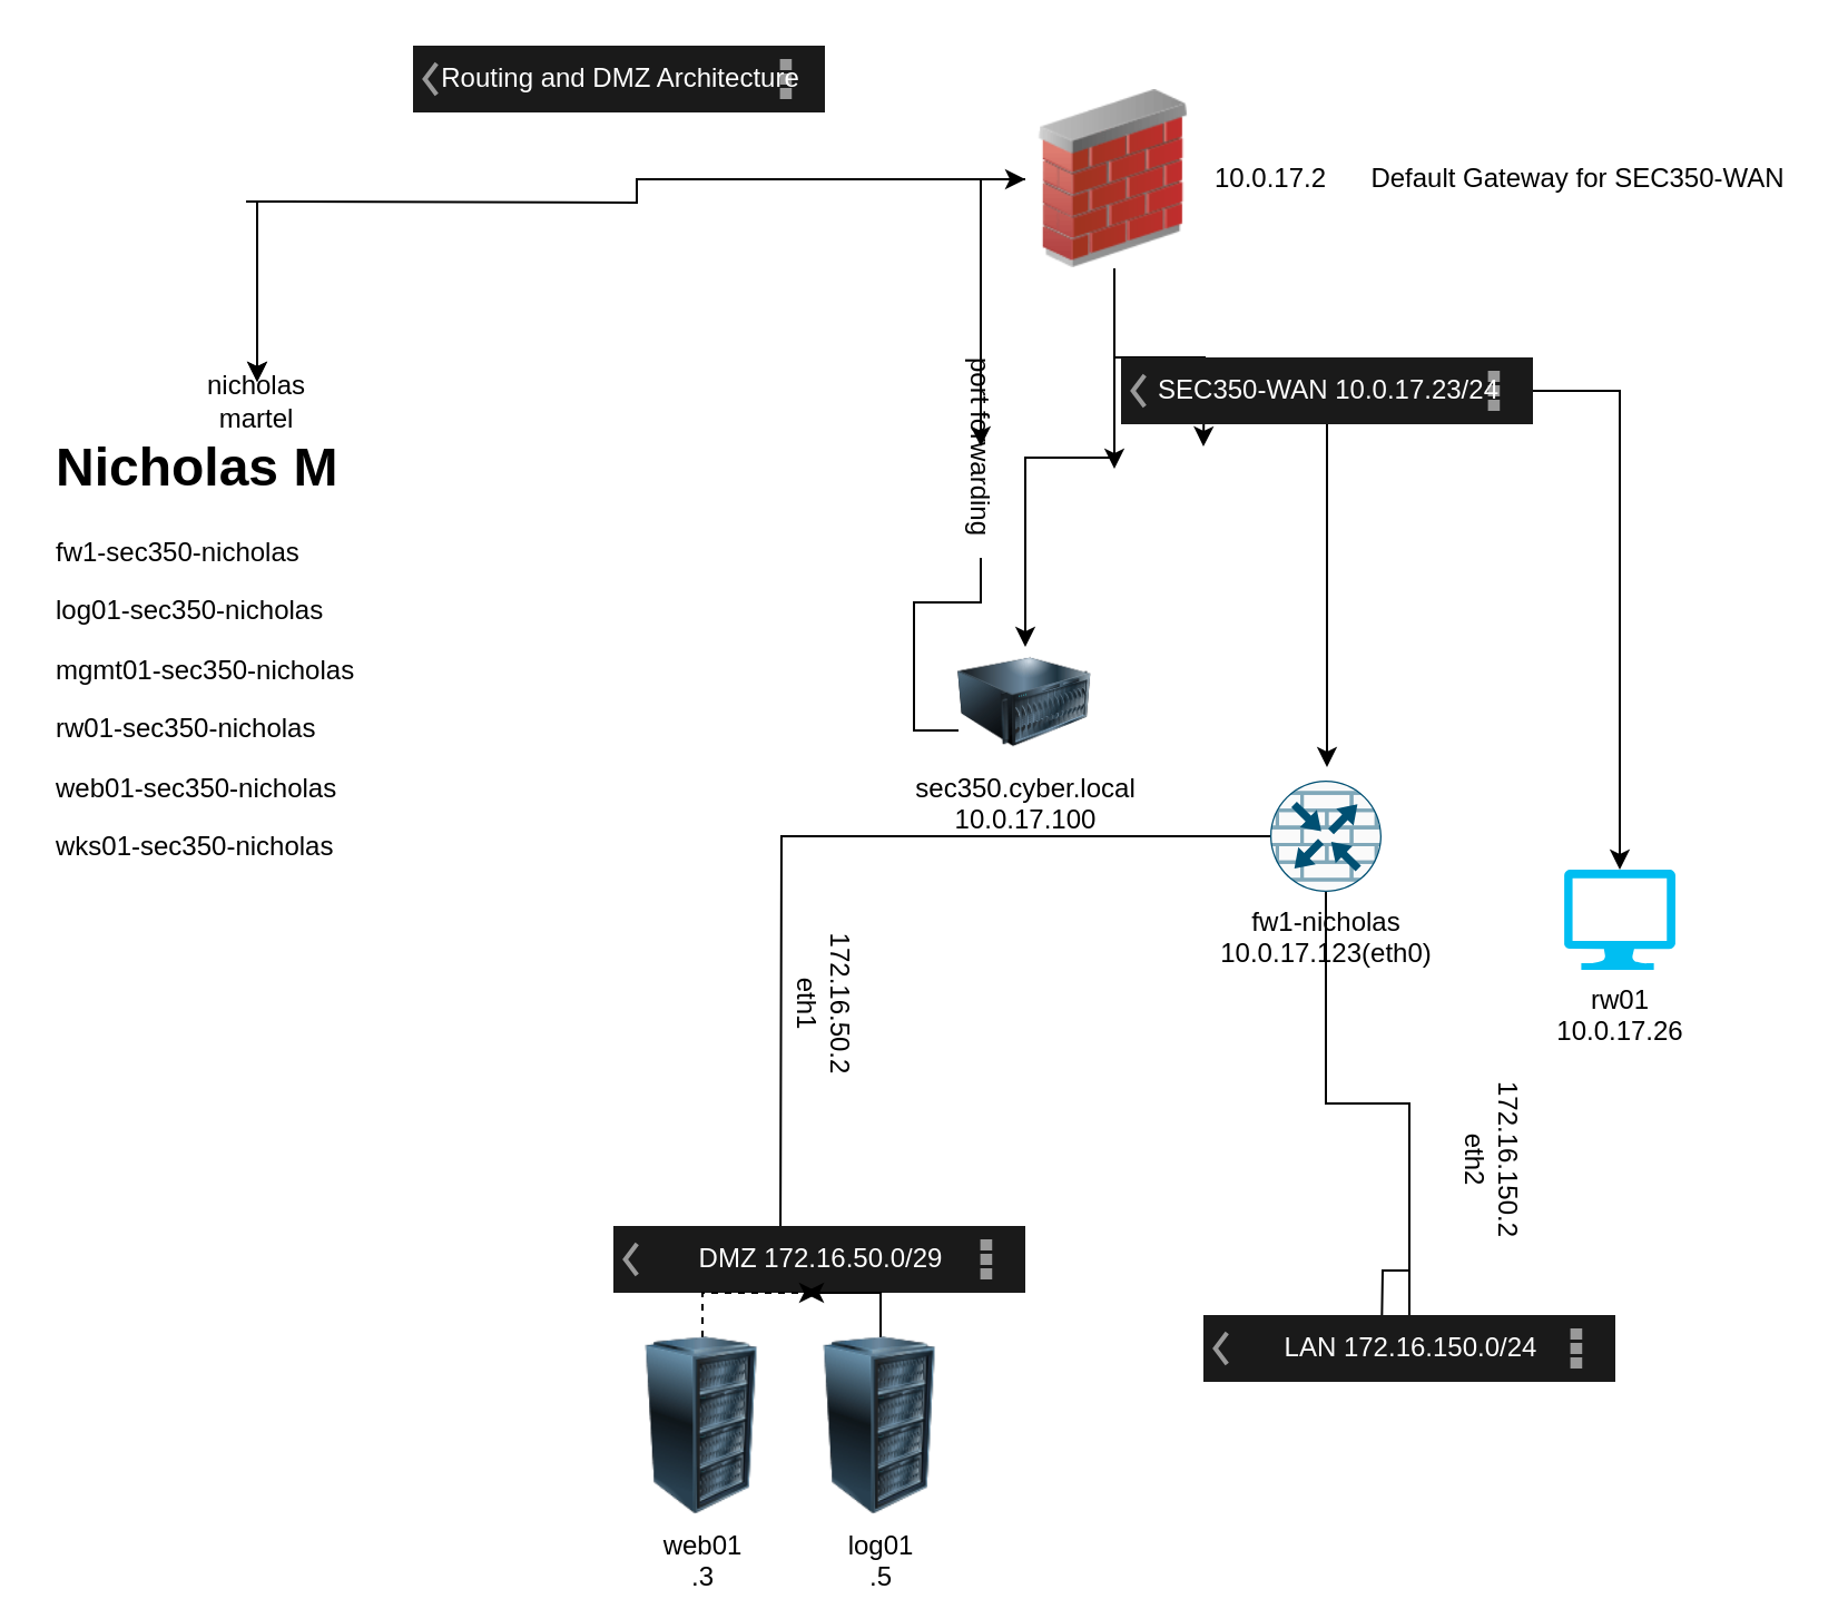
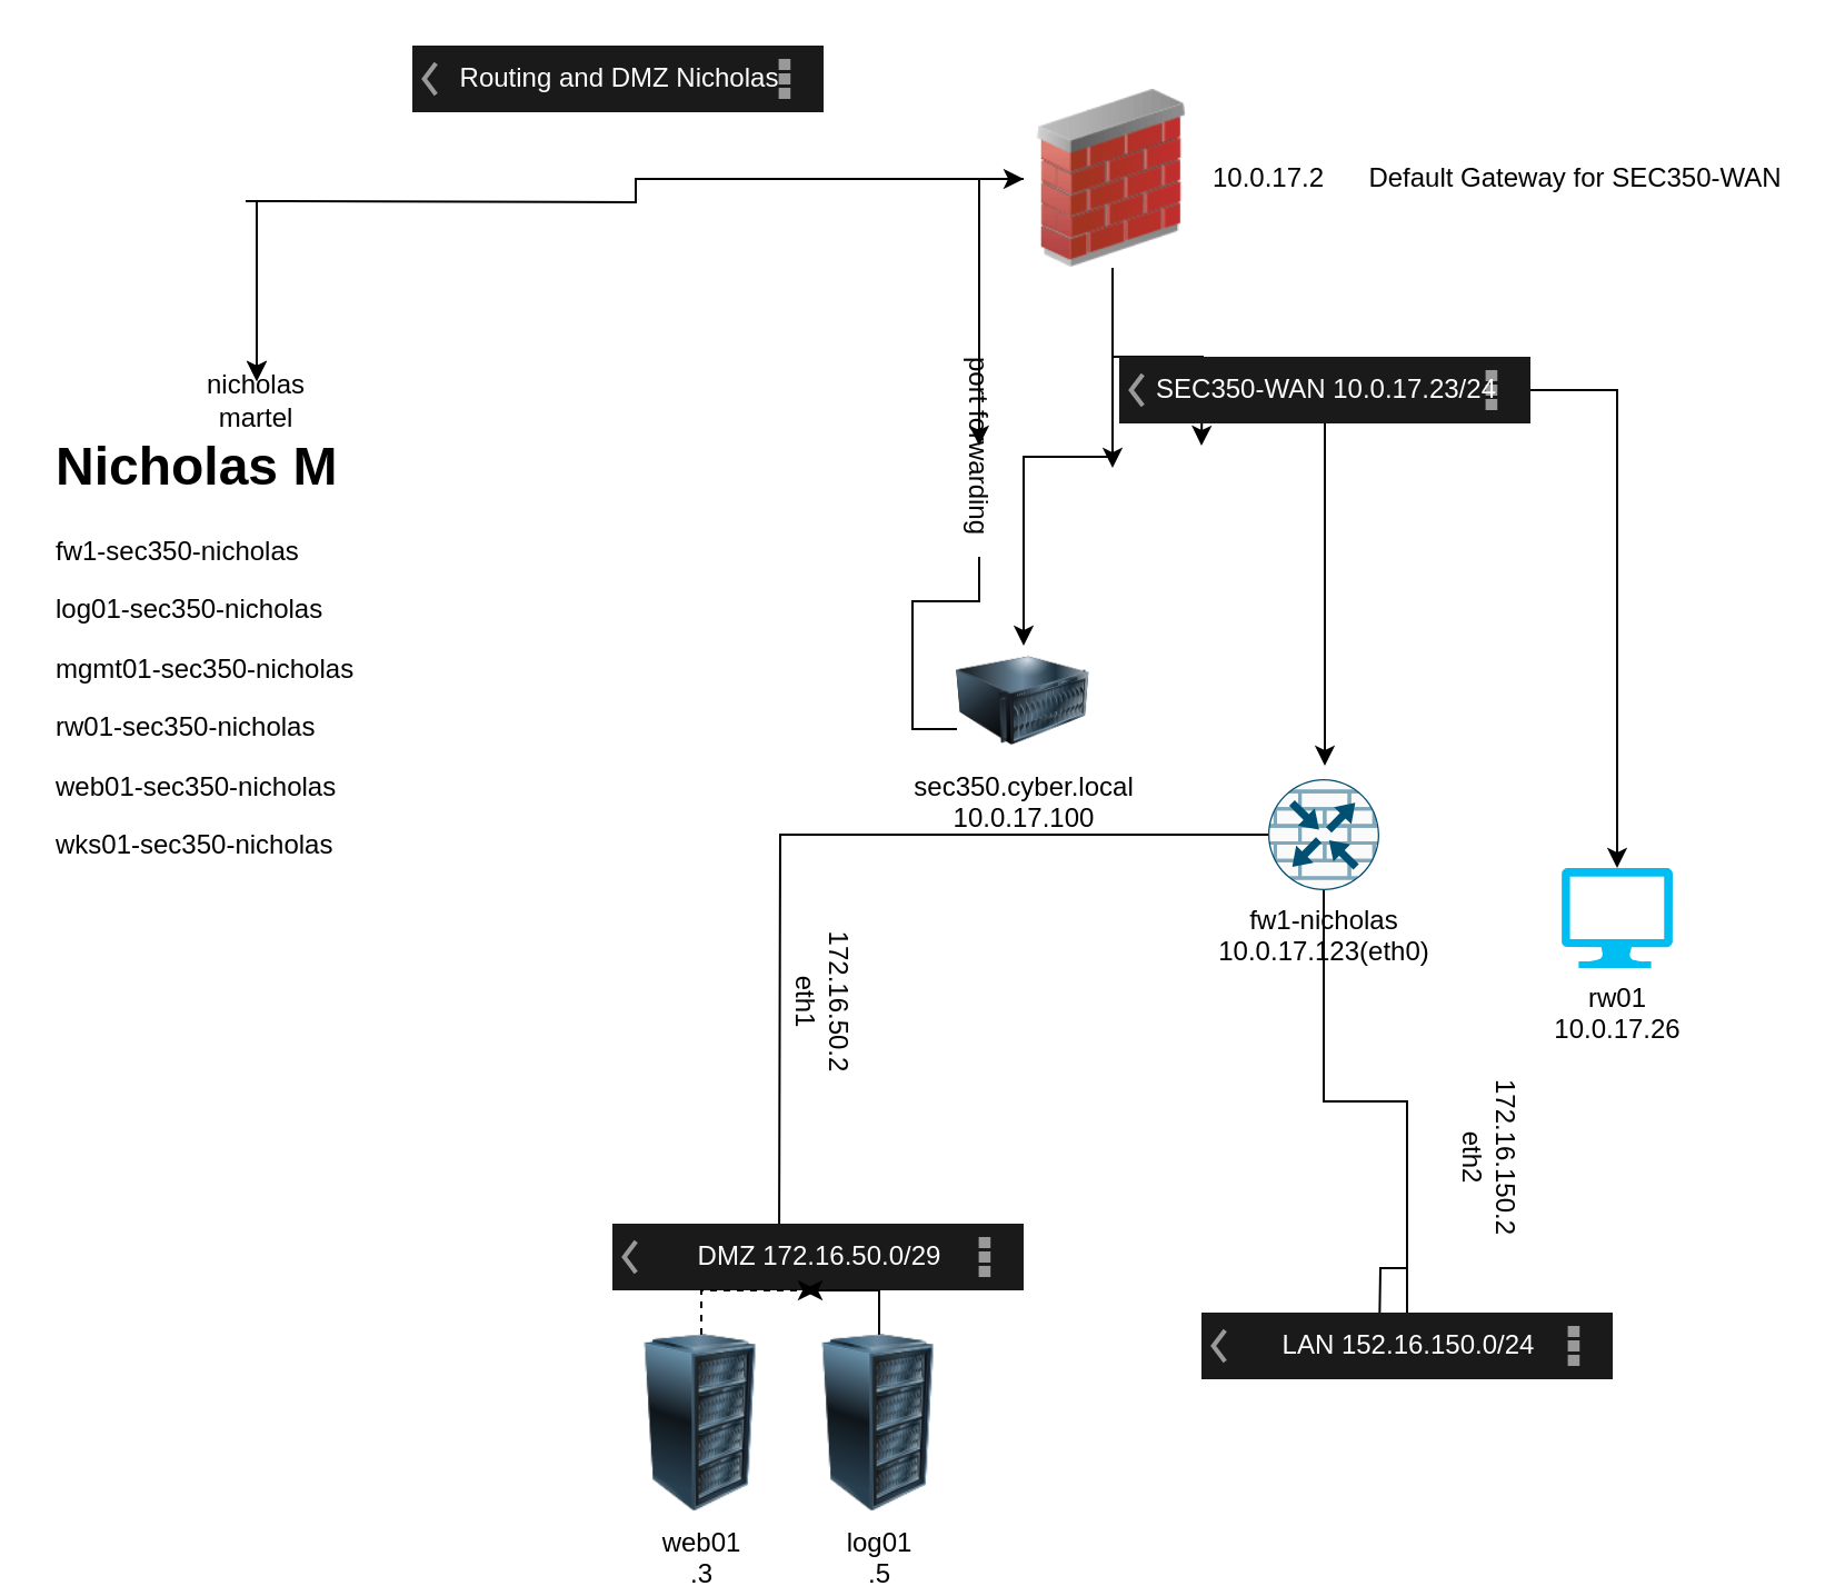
- <mxCell id="33" value="Routing and DMZ Architecture" style="strokeWidth=1;html=1;shadow=0;dashed=0;shape=mxgraph.android.action_bar;fillColor=#1A1A1A;strokeColor=#c0c0c0;strokeWidth=2;fontColor=#FFFFFF;" vertex="1" parent="1"><mxGeometry x="185" y="20" width="185" height="30" as="geometry" /></mxCell>
+ <mxCell id="33" value="Routing and DMZ Nicholas" style="strokeWidth=1;html=1;shadow=0;dashed=0;shape=mxgraph.android.action_bar;fillColor=#1A1A1A;strokeColor=#c0c0c0;strokeWidth=2;fontColor=#FFFFFF;" vertex="1" parent="1"><mxGeometry x="185" y="20" width="185" height="30" as="geometry" /></mxCell>
- <mxCell id="22" value="LAN 172.16.150.0/24" style="strokeWidth=1;html=1;shadow=0;dashed=0;shape=mxgraph.android.action_bar;fillColor=#1A1A1A;strokeColor=#c0c0c0;strokeWidth=2;fontColor=#FFFFFF;" vertex="1" parent="1"><mxGeometry x="540" y="590" width="185" height="30" as="geometry" /></mxCell>
+ <mxCell id="22" value="LAN 152.16.150.0/24" style="strokeWidth=1;html=1;shadow=0;dashed=0;shape=mxgraph.android.action_bar;fillColor=#1A1A1A;strokeColor=#c0c0c0;strokeWidth=2;fontColor=#FFFFFF;" vertex="1" parent="1"><mxGeometry x="540" y="590" width="185" height="30" as="geometry" /></mxCell>
